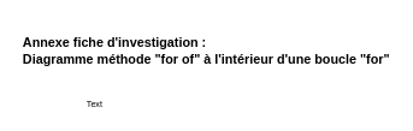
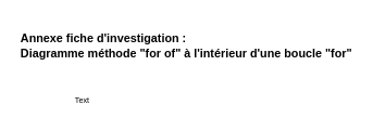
- <mxCell id="3" value="Text" style="text;html=1;align=center;verticalAlign=middle;resizable=0;points=[];autosize=1;strokeColor=none;fillColor=none;" vertex="1" parent="1"><mxGeometry x="110" y="130" width="40" height="30" as="geometry" /></mxCell>
+ <mxCell id="3" value="Text" style="text;html=1;align=center;verticalAlign=middle;resizable=0;points=[];autosize=1;strokeColor=none;fillColor=none;" vertex="1" parent="1"><mxGeometry x="105" y="140" width="40" height="30" as="geometry" /></mxCell>
